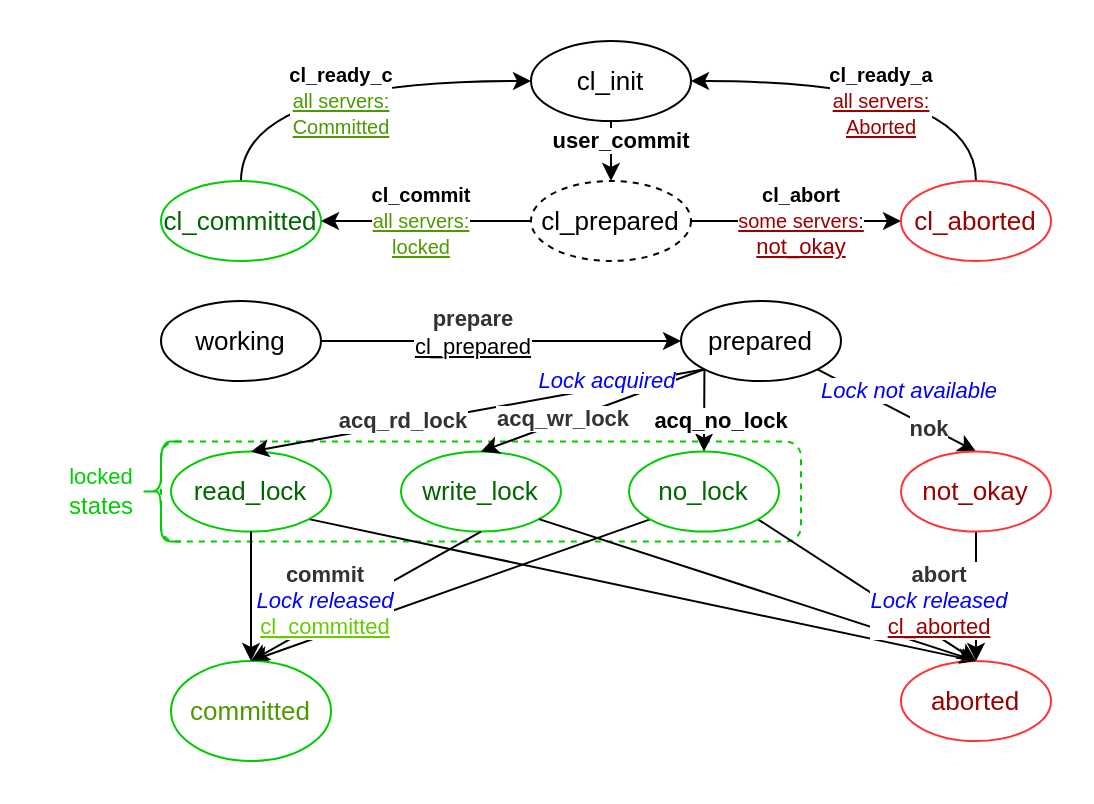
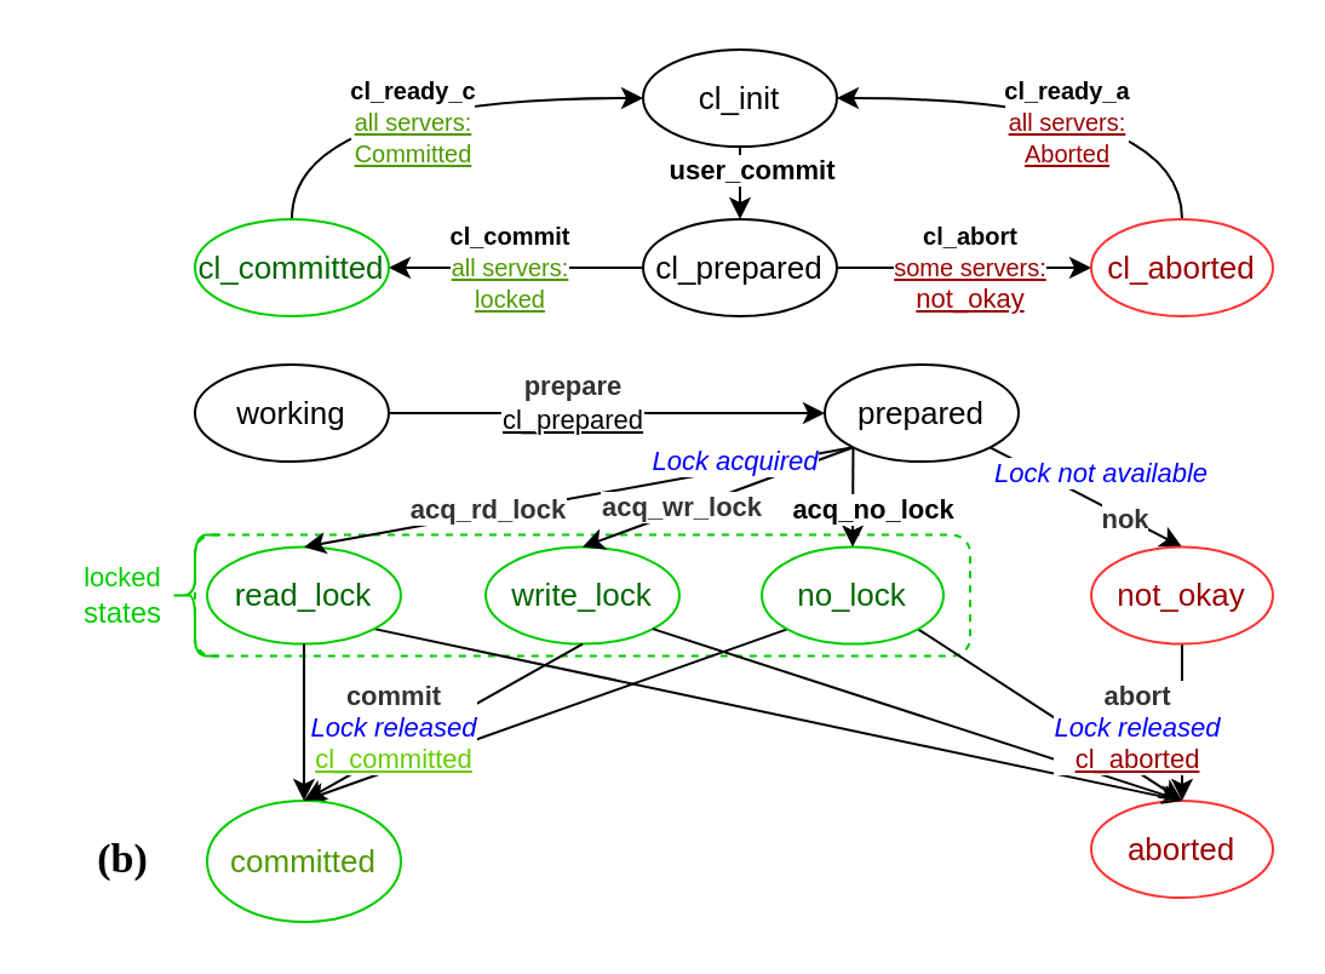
- <mxCell id="4" value="&lt;font style=&quot;font-size: 13px;&quot;&gt;cl_prepared&lt;/font&gt;" style="ellipse;whiteSpace=wrap;html=1;strokeColor=#000000;dashed=1;" parent="1" vertex="1"><mxGeometry x="265" y="90" width="80" height="40" as="geometry" /></mxCell>
+ <mxCell id="4" value="&lt;font style=&quot;font-size: 13px;&quot;&gt;cl_prepared&lt;/font&gt;" style="ellipse;whiteSpace=wrap;html=1;strokeColor=#000000;" parent="1" vertex="1"><mxGeometry x="265" y="90" width="80" height="40" as="geometry" /></mxCell>
+ <mxCell id="37" value="&lt;b&gt;&lt;font style=&quot;font-size: 17px;&quot; face=&quot;Times New Roman&quot;&gt;(b)&lt;/font&gt;&lt;/b&gt;" style="text;html=1;align=center;verticalAlign=middle;resizable=0;points=[];autosize=1;strokeColor=none;fillColor=none;" parent="1" vertex="1"><mxGeometry x="30" y="340" width="40" height="30" as="geometry" /></mxCell>
